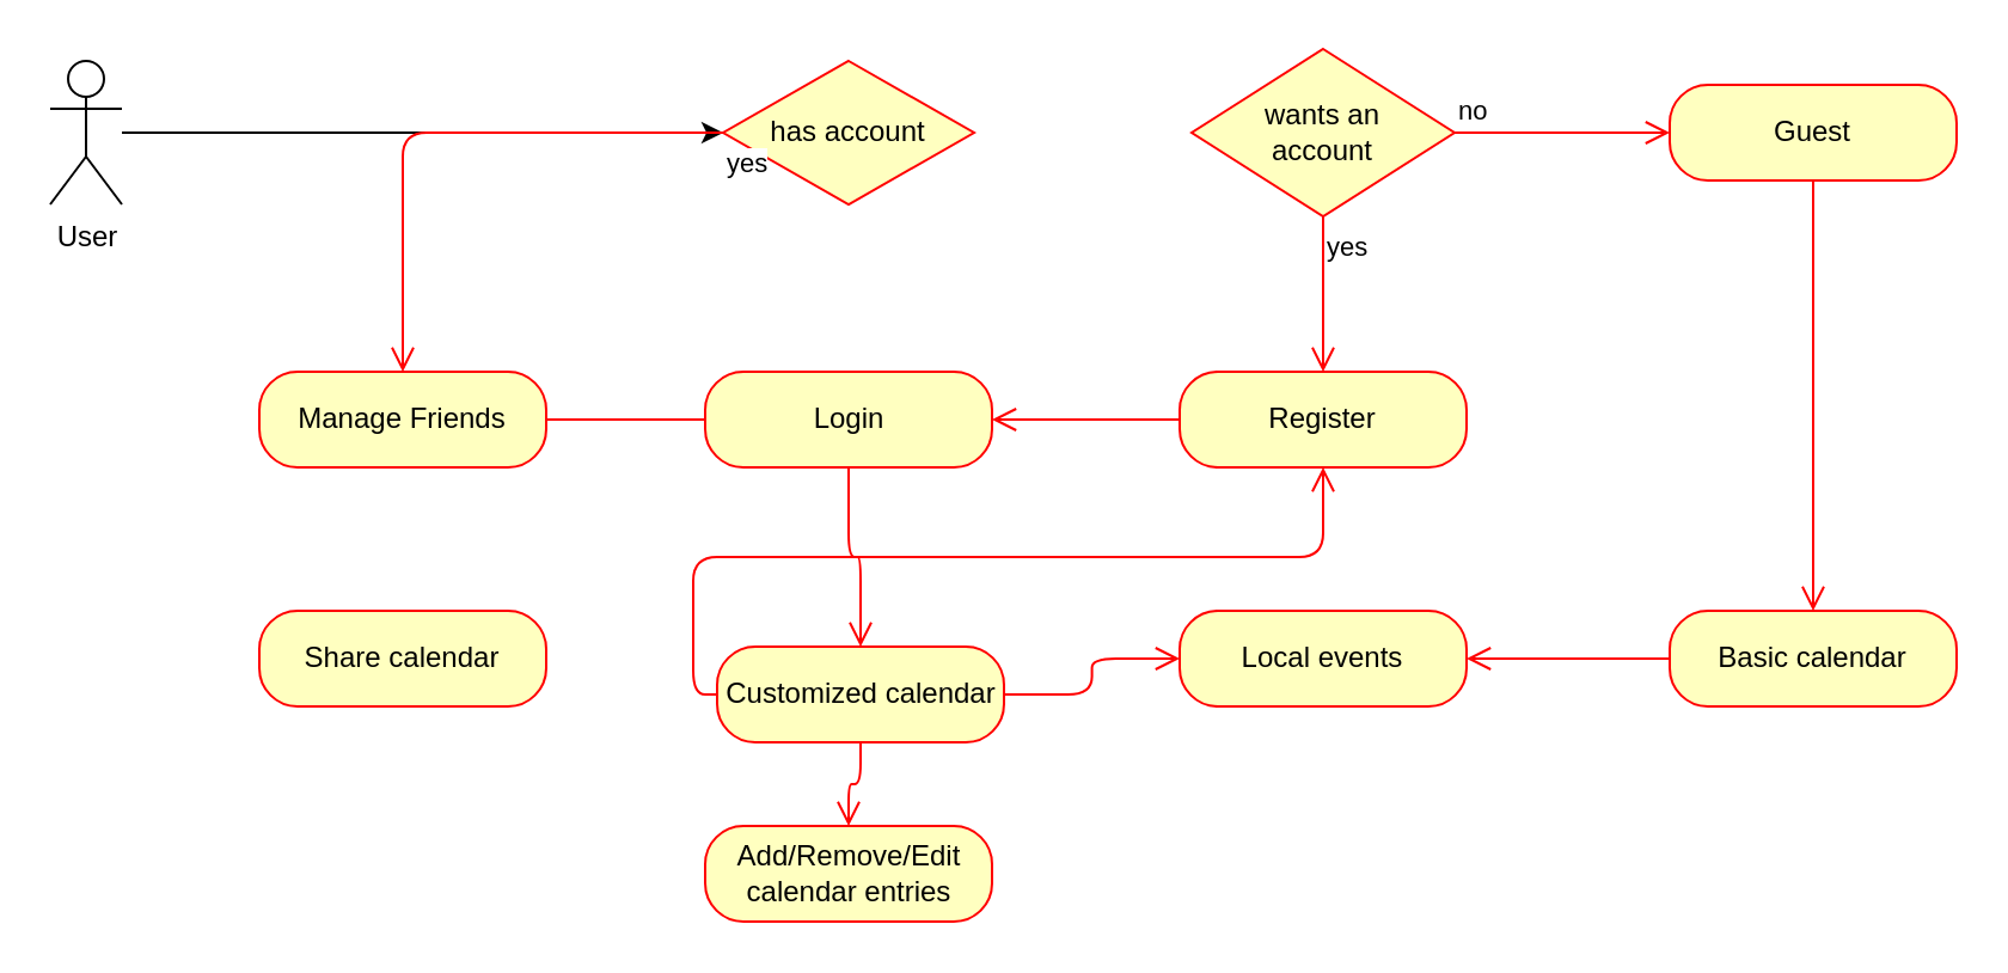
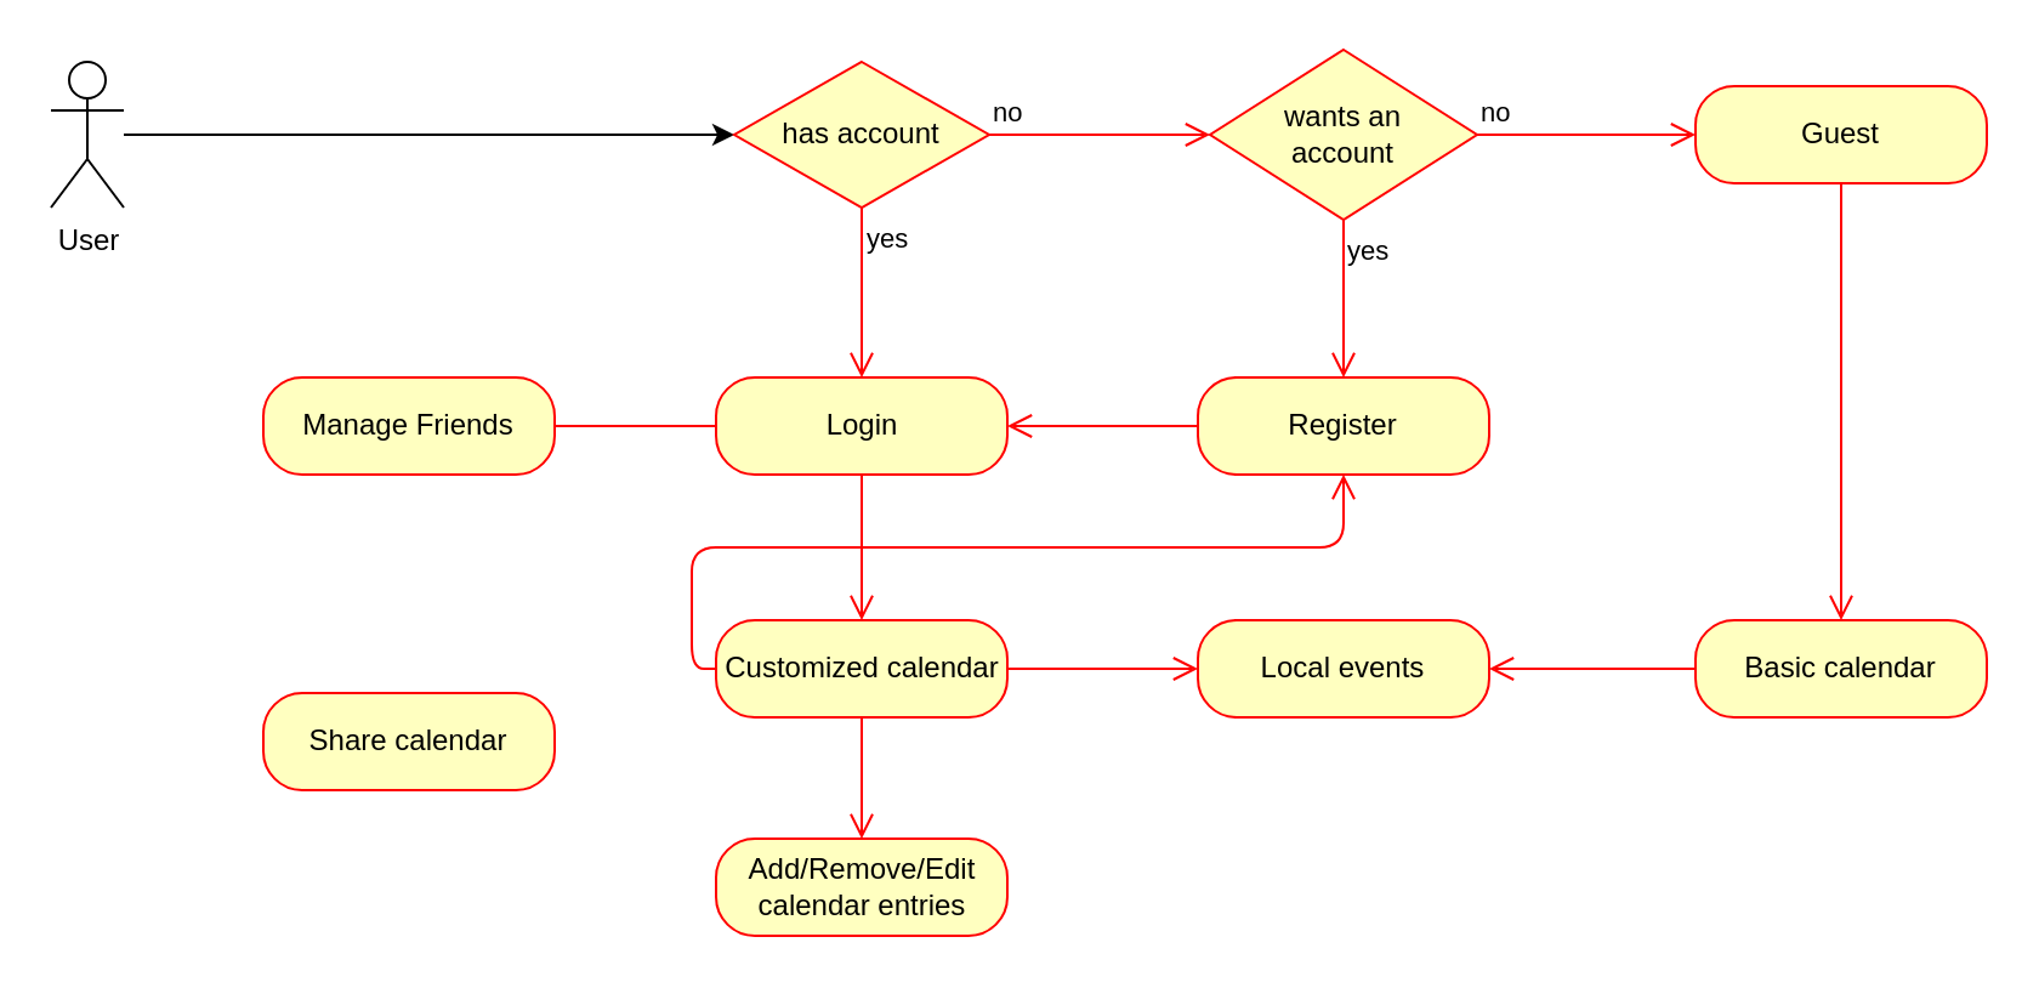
+ <mxCell id="7" value="no" style="edgeStyle=orthogonalEdgeStyle;html=1;align=left;verticalAlign=bottom;endArrow=open;endSize=8;strokeColor=#ff0000;entryX=0;entryY=0.5;entryDx=0;entryDy=0;" parent="1" source="6" target="10" edge="1"><mxGeometry x="-1" relative="1" as="geometry"><mxPoint x="388" y="85" as="targetPoint" /></mxGeometry></mxCell>
- <mxCell id="8" value="yes" style="edgeStyle=orthogonalEdgeStyle;html=1;align=left;verticalAlign=top;endArrow=open;endSize=8;strokeColor=#ff0000;" parent="1" source="6" target="20" edge="1"><mxGeometry x="-1" relative="1" as="geometry"><mxPoint x="63" y="385" as="targetPoint" /></mxGeometry></mxCell>
+ <mxCell id="8" value="yes" style="edgeStyle=orthogonalEdgeStyle;html=1;align=left;verticalAlign=top;endArrow=open;endSize=8;strokeColor=#ff0000;" parent="1" source="6" target="4" edge="1"><mxGeometry x="-1" relative="1" as="geometry"><mxPoint x="63" y="385" as="targetPoint" /></mxGeometry></mxCell>
- <mxCell id="23" value="Share calendar" style="rounded=1;whiteSpace=wrap;html=1;arcSize=40;fontColor=#000000;fillColor=#ffffc0;strokeColor=#ff0000;" parent="1" vertex="1"><mxGeometry x="108" y="255" width="120" height="40" as="geometry" /></mxCell>
+ <mxCell id="23" value="Share calendar" style="rounded=1;whiteSpace=wrap;html=1;arcSize=40;fontColor=#000000;fillColor=#ffffc0;strokeColor=#ff0000;" parent="1" vertex="1"><mxGeometry x="108" y="285" width="120" height="40" as="geometry" /></mxCell>
- <mxCell id="13" value="Customized calendar" style="rounded=1;whiteSpace=wrap;html=1;arcSize=40;fontColor=#000000;fillColor=#ffffc0;strokeColor=#ff0000;" parent="1" vertex="1"><mxGeometry x="299.5" y="270" width="120" height="40" as="geometry" /></mxCell>
+ <mxCell id="13" value="Customized calendar" style="rounded=1;whiteSpace=wrap;html=1;arcSize=40;fontColor=#000000;fillColor=#ffffc0;strokeColor=#ff0000;" parent="1" vertex="1"><mxGeometry x="294.5" y="255" width="120" height="40" as="geometry" /></mxCell>
